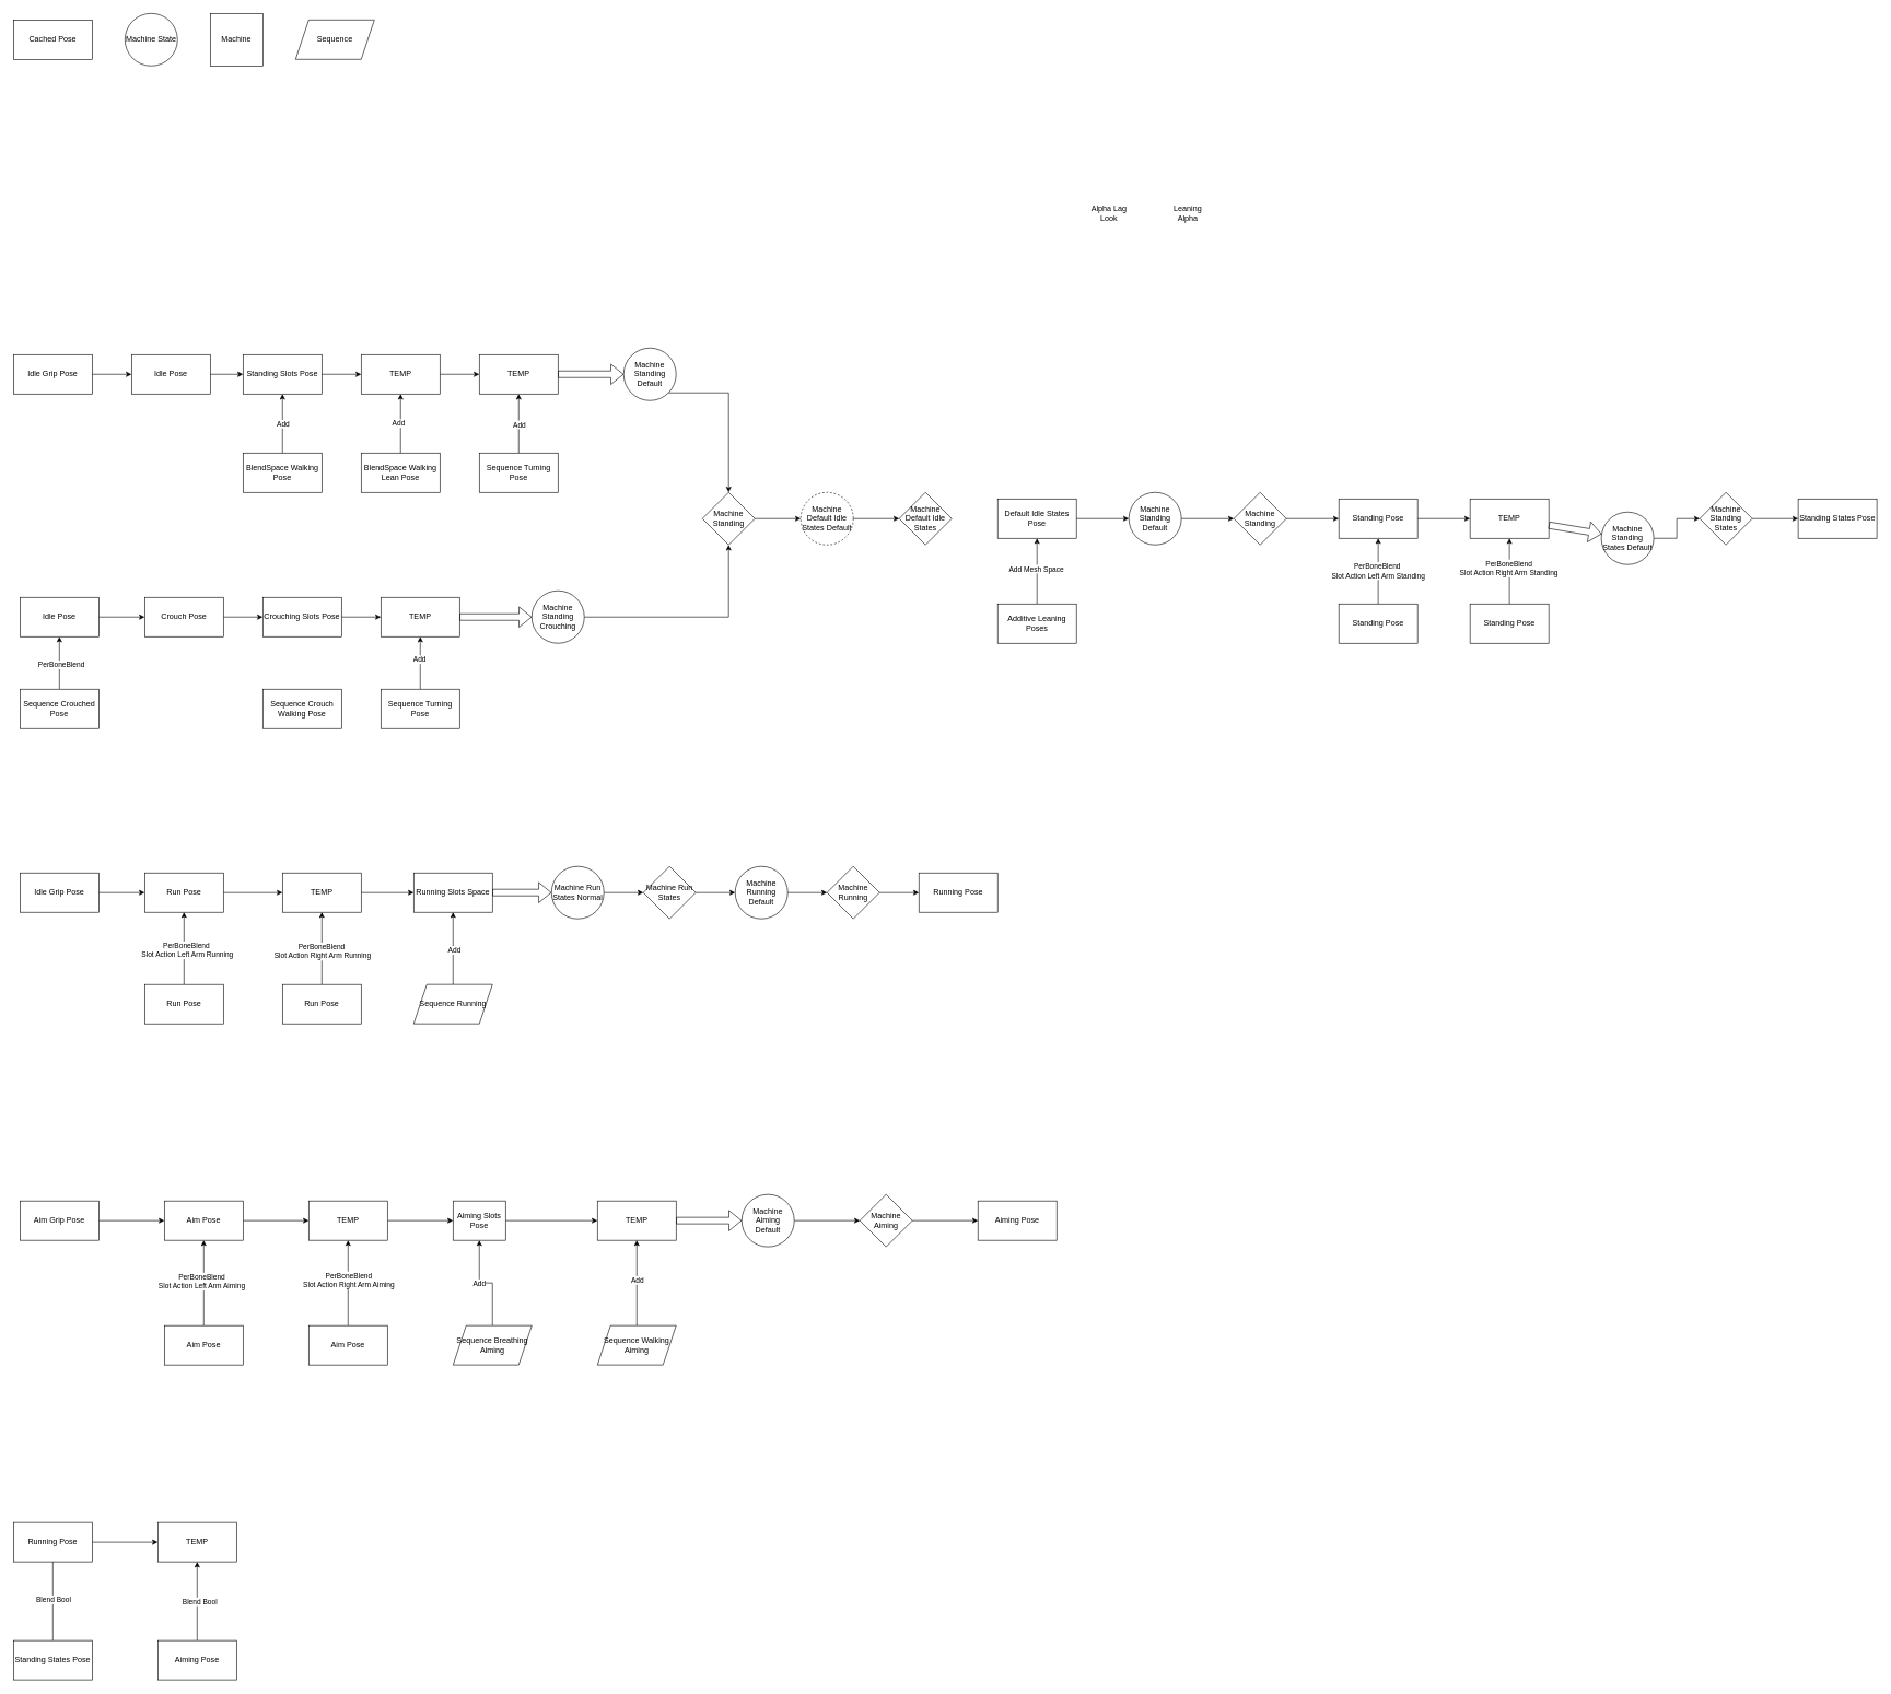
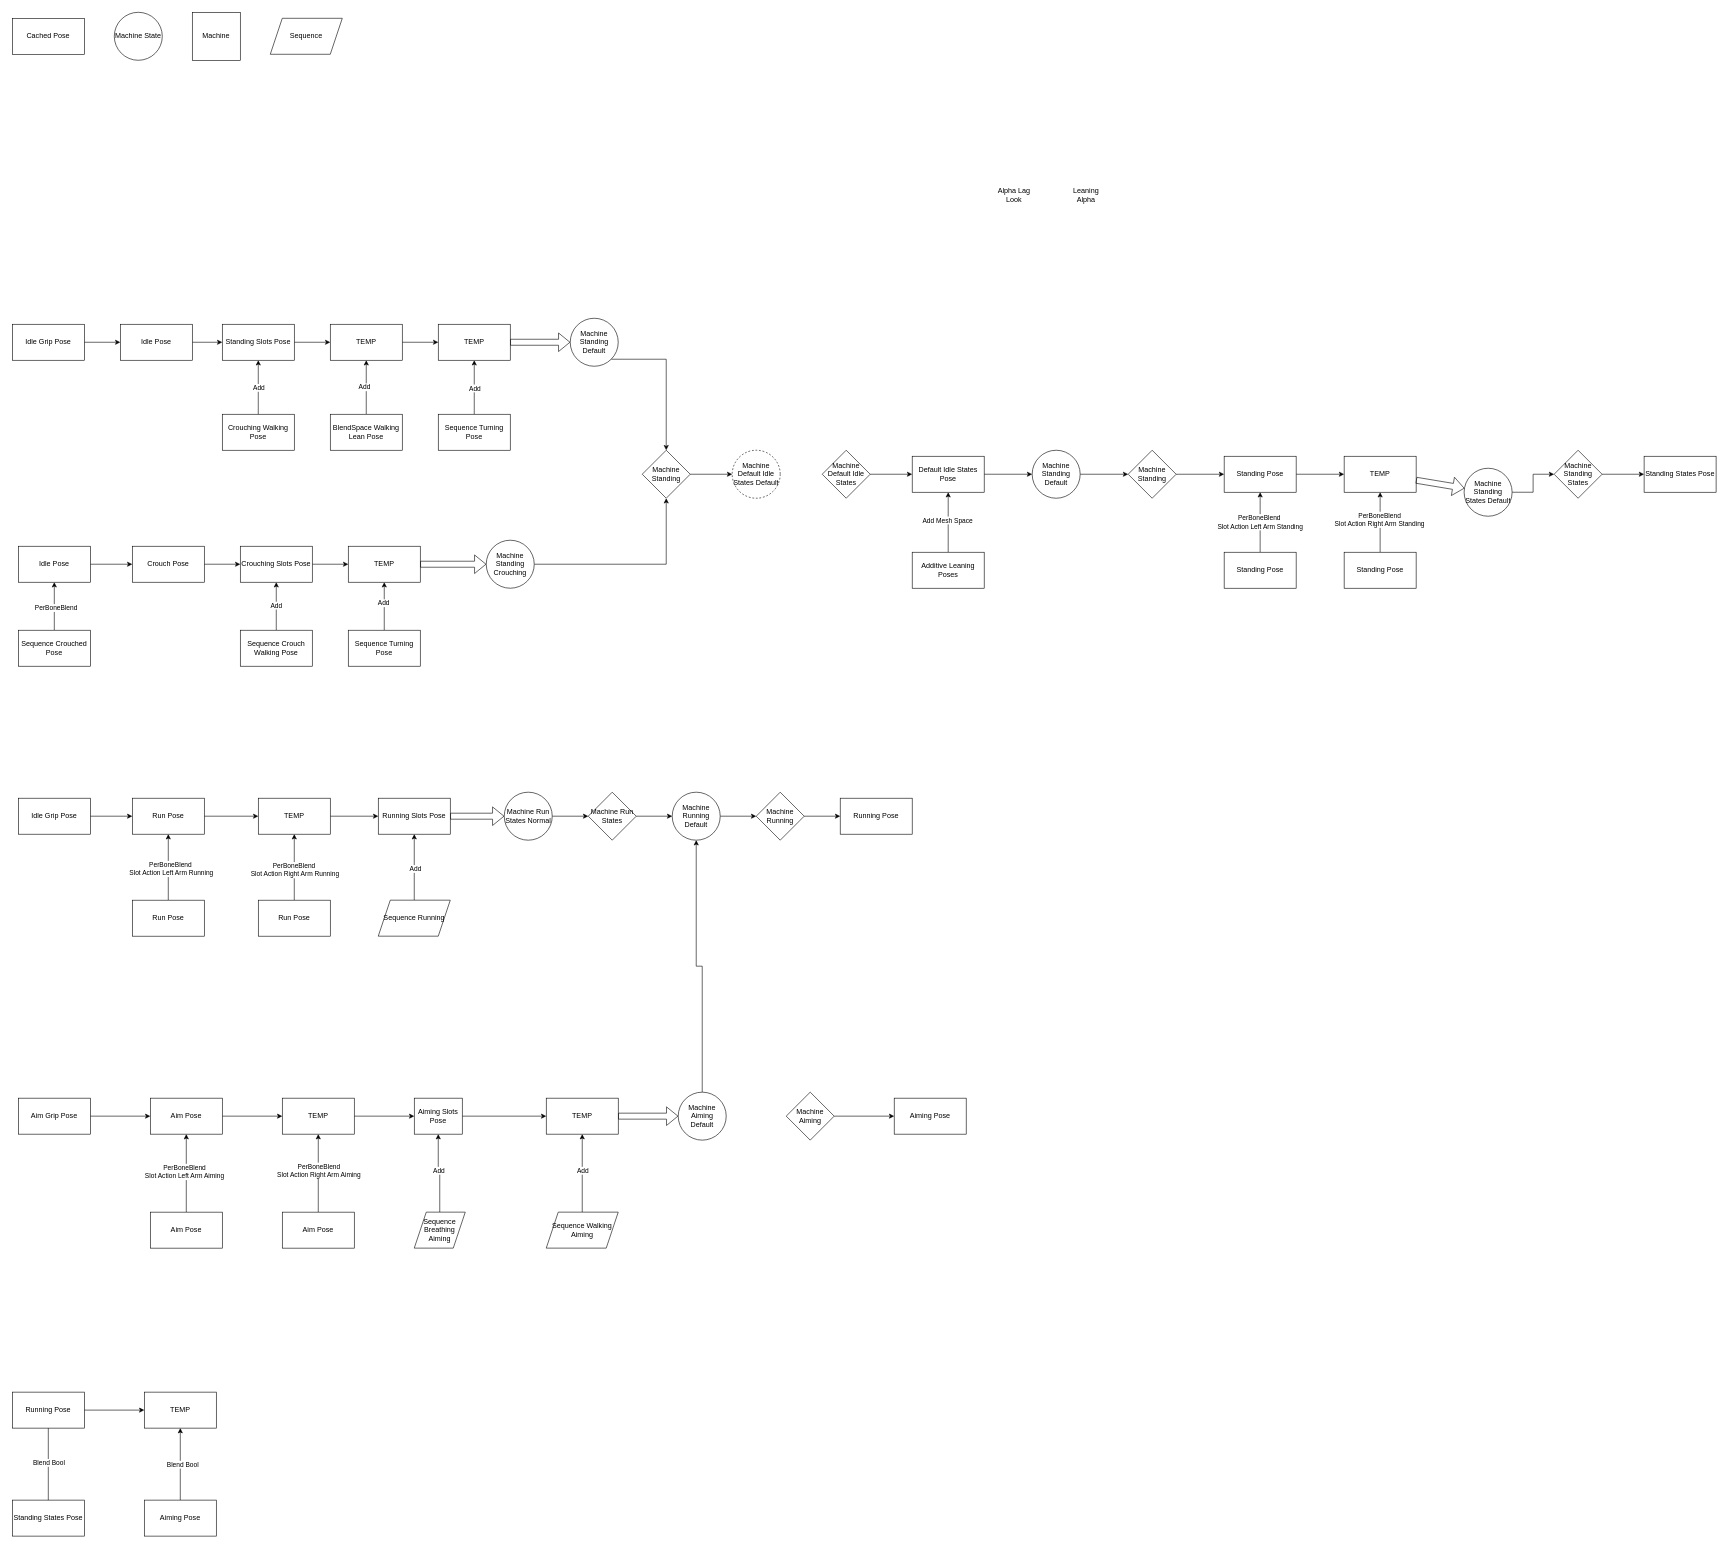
- <mxCell id="16" value="BlendSpace Walking Pose" style="rounded=0;whiteSpace=wrap;html=1;" parent="1" vertex="1"><mxGeometry x="370" y="690" width="120" height="60" as="geometry" /></mxCell>
+ <mxCell id="16" value="Crouching Walking Pose" style="rounded=0;whiteSpace=wrap;html=1;" parent="1" vertex="1"><mxGeometry x="370" y="690" width="120" height="60" as="geometry" /></mxCell>
- <mxCell id="49" style="edgeStyle=orthogonalEdgeStyle;rounded=0;orthogonalLoop=1;jettySize=auto;html=1;" parent="1" source="50" target="52" edge="1"><mxGeometry relative="1" as="geometry"><mxPoint x="1380" y="790" as="targetPoint" /></mxGeometry></mxCell>
+ <mxCell id="51" value="" style="edgeStyle=orthogonalEdgeStyle;rounded=0;orthogonalLoop=1;jettySize=auto;html=1;" parent="1" source="52" target="54" edge="1"><mxGeometry relative="1" as="geometry" /></mxCell>
+ <mxCell id="33" style="edgeStyle=orthogonalEdgeStyle;rounded=0;orthogonalLoop=1;jettySize=auto;html=1;" parent="1" source="35" target="32" edge="1"><mxGeometry relative="1" as="geometry" /></mxCell>
+ <mxCell id="34" value="Add" style="edgeLabel;html=1;align=center;verticalAlign=middle;resizable=0;points=[];" parent="33" vertex="1" connectable="0"><mxGeometry x="0.06" y="1" relative="1" as="geometry"><mxPoint as="offset" /></mxGeometry></mxCell>
- <mxCell id="90" value="Running Slots Space" style="whiteSpace=wrap;html=1;" parent="1" vertex="1"><mxGeometry x="630" y="1330" width="120" height="60" as="geometry" /></mxCell>
+ <mxCell id="90" value="Running Slots Pose" style="whiteSpace=wrap;html=1;" parent="1" vertex="1"><mxGeometry x="630" y="1330" width="120" height="60" as="geometry" /></mxCell>
- <mxCell id="131" style="edgeStyle=orthogonalEdgeStyle;rounded=0;orthogonalLoop=1;jettySize=auto;html=1;" edge="1" parent="1" source="132" target="135"><mxGeometry relative="1" as="geometry" /></mxCell>
+ <mxCell id="131" style="edgeStyle=orthogonalEdgeStyle;rounded=0;orthogonalLoop=1;jettySize=auto;html=1;" edge="1" parent="1" source="132" target="100"><mxGeometry relative="1" as="geometry" /></mxCell>
- <mxCell id="126" value="Sequence Breathing Aiming" style="shape=parallelogram;perimeter=parallelogramPerimeter;whiteSpace=wrap;html=1;fixedSize=1;" vertex="1" parent="1"><mxGeometry x="690" y="2020" width="120" height="60" as="geometry" /></mxCell>
+ <mxCell id="126" value="Sequence Breathing Aiming" style="shape=parallelogram;perimeter=parallelogramPerimeter;whiteSpace=wrap;html=1;fixedSize=1;" vertex="1" parent="1"><mxGeometry x="690" y="2020" width="85" height="60" as="geometry" /></mxCell>
